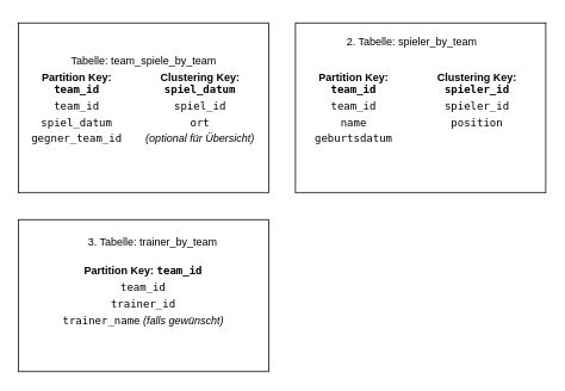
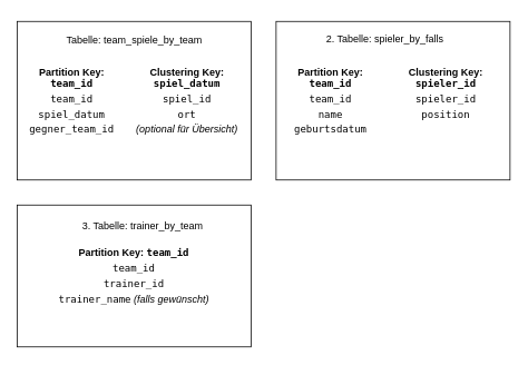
- <mxCell id="6" value="&lt;p&gt;&lt;span data-end=&quot;1158&quot; data-start=&quot;1127&quot;&gt;2. Tabelle: spieler_by_team&lt;/span&gt;&lt;/p&gt;&lt;br&gt;&lt;p class=&quot;&quot; data-end=&quot;1190&quot; data-start=&quot;1159&quot;&gt;&lt;/p&gt;" style="text;html=1;align=center;verticalAlign=middle;resizable=0;points=[];autosize=1;strokeColor=none;fillColor=none;" vertex="1" parent="1"><mxGeometry x="375" y="20" width="170" height="80" as="geometry" /></mxCell>
+ <mxCell id="6" value="&lt;p&gt;&lt;span data-end=&quot;1158&quot; data-start=&quot;1127&quot;&gt;2. Tabelle: spieler_by_falls&lt;/span&gt;&lt;/p&gt;&lt;br&gt;&lt;p class=&quot;&quot; data-end=&quot;1190&quot; data-start=&quot;1159&quot;&gt;&lt;/p&gt;" style="text;html=1;align=center;verticalAlign=middle;resizable=0;points=[];autosize=1;strokeColor=none;fillColor=none;" vertex="1" parent="1"><mxGeometry x="375" y="20" width="170" height="80" as="geometry" /></mxCell>
- <mxCell id="4" value="Tabelle: team_spiele_by_team" style="text;html=1;align=center;verticalAlign=middle;resizable=0;points=[];autosize=1;strokeColor=none;fillColor=none;" vertex="1" parent="1"><mxGeometry x="65" y="53" width="190" height="30" as="geometry" /></mxCell>
+ <mxCell id="4" value="Tabelle: team_spiele_by_team" style="text;html=1;align=center;verticalAlign=middle;resizable=0;points=[];autosize=1;strokeColor=none;fillColor=none;" vertex="1" parent="1"><mxGeometry x="65" y="33" width="190" height="30" as="geometry" /></mxCell>
